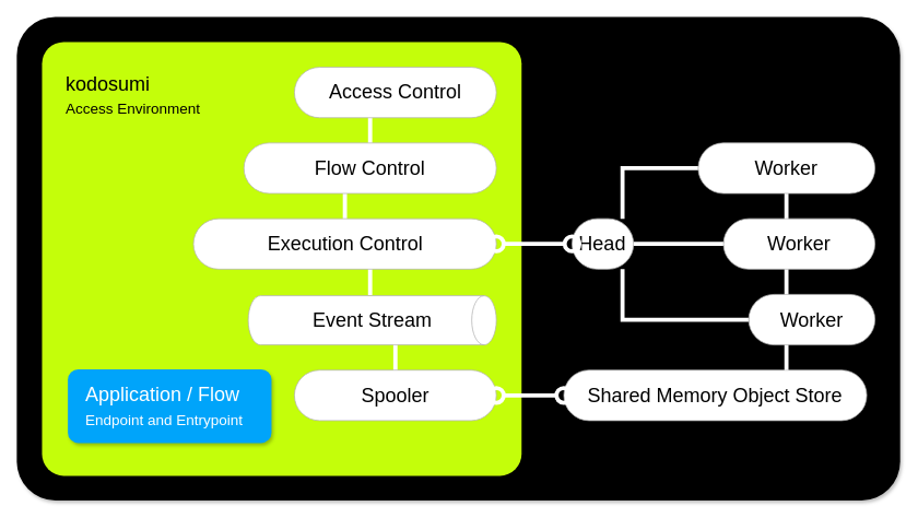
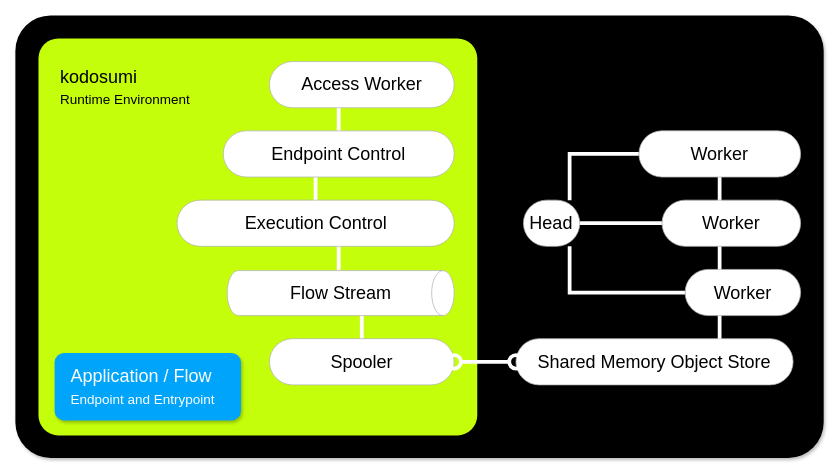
- <mxCell id="13" value="Access Control" style="rounded=1;whiteSpace=wrap;html=1;verticalAlign=middle;spacing=0;fontSize=24;align=center;strokeColor=#B3B3B3;arcSize=50;fontFamily=Helvetica;fontColor=default;fillColor=default;strokeWidth=1;" vertex="1" parent="1"><mxGeometry x="358.718" y="81.585" width="246.341" height="61.585" as="geometry" /></mxCell>
+ <mxCell id="13" value="Access Worker" style="rounded=1;whiteSpace=wrap;html=1;verticalAlign=middle;spacing=0;fontSize=24;align=center;strokeColor=#B3B3B3;arcSize=50;fontFamily=Helvetica;fontColor=default;fillColor=default;strokeWidth=1;" vertex="1" parent="1"><mxGeometry x="358.718" y="81.585" width="246.341" height="61.585" as="geometry" /></mxCell>
- <mxCell id="16" value="&lt;div&gt;&lt;span style=&quot;background-color: transparent;&quot;&gt;&lt;font&gt;kodosumi&lt;br&gt;&lt;/font&gt;&lt;font style=&quot;font-size: 18px;&quot;&gt;Access Environment&lt;/font&gt;&lt;/span&gt;&lt;/div&gt;" style="rounded=1;whiteSpace=wrap;html=1;align=left;spacingLeft=0;arcSize=15;spacingRight=0;strokeColor=none;fillColor=none;verticalAlign=middle;spacing=8;fontColor=#000000;fontSize=24;shadow=1;" vertex="1" parent="1"><mxGeometry x="72.347" y="70.002" width="338.718" height="92.377" as="geometry" /></mxCell>
+ <mxCell id="16" value="&lt;div&gt;&lt;span style=&quot;background-color: transparent;&quot;&gt;&lt;font&gt;kodosumi&lt;br&gt;&lt;/font&gt;&lt;font style=&quot;font-size: 18px;&quot;&gt;Runtime Environment&lt;/font&gt;&lt;/span&gt;&lt;/div&gt;" style="rounded=1;whiteSpace=wrap;html=1;align=left;spacingLeft=0;arcSize=15;spacingRight=0;strokeColor=none;fillColor=none;verticalAlign=middle;spacing=8;fontColor=#000000;fontSize=24;shadow=1;" vertex="1" parent="1"><mxGeometry x="72.347" y="70.002" width="338.718" height="92.377" as="geometry" /></mxCell>
- <mxCell id="15" value="Flow Control" style="rounded=1;whiteSpace=wrap;html=1;verticalAlign=middle;spacing=0;fontSize=24;align=center;strokeColor=#B3B3B3;arcSize=50;fontFamily=Helvetica;fontColor=default;fillColor=default;strokeWidth=1;" vertex="1" parent="1"><mxGeometry x="297.133" y="173.961" width="307.926" height="61.585" as="geometry" /></mxCell>
+ <mxCell id="15" value="Endpoint Control" style="rounded=1;whiteSpace=wrap;html=1;verticalAlign=middle;spacing=0;fontSize=24;align=center;strokeColor=#B3B3B3;arcSize=50;fontFamily=Helvetica;fontColor=default;fillColor=default;strokeWidth=1;" vertex="1" parent="1"><mxGeometry x="297.133" y="173.961" width="307.926" height="61.585" as="geometry" /></mxCell>
- <mxCell id="18" value="" style="endArrow=oval;html=1;rounded=0;edgeStyle=orthogonalEdgeStyle;strokeWidth=5;startFill=0;strokeColor=#FFFFFF;align=center;verticalAlign=middle;fontFamily=Helvetica;fontSize=24;fontColor=default;labelBackgroundColor=default;startArrow=oval;startSize=18;endFill=0;endSize=18;" edge="1" parent="1" source="14" target="5"><mxGeometry width="50" height="50" relative="1" as="geometry"><mxPoint x="789.814" y="297.13" as="sourcePoint" /><mxPoint x="882.192" y="235.546" as="targetPoint" /><Array as="points" /></mxGeometry></mxCell>
- <mxCell id="26" value="Event Stream" style="text;html=1;align=center;verticalAlign=middle;whiteSpace=wrap;rounded=0;fontSize=24;" vertex="1" parent="1"><mxGeometry x="363.72" y="375.3" width="180" height="30" as="geometry" /></mxCell>
+ <mxCell id="26" value="Flow Stream" style="text;html=1;align=center;verticalAlign=middle;whiteSpace=wrap;rounded=0;fontSize=24;" vertex="1" parent="1"><mxGeometry x="363.72" y="375.3" width="180" height="30" as="geometry" /></mxCell>
- <mxCell id="19" value="Application / Flow&lt;div&gt;&lt;span style=&quot;background-color: transparent; color: light-dark(rgb(255, 255, 255), rgb(18, 18, 18));&quot;&gt;&lt;font style=&quot;font-size: 18px;&quot;&gt;Endpoint and Entrypoint&lt;/font&gt;&lt;/span&gt;&lt;/div&gt;" style="rounded=1;whiteSpace=wrap;html=1;align=left;spacingLeft=14;arcSize=14;spacingRight=0;strokeColor=none;fillColor=light-dark(#00A4FA,#EDEDED);verticalAlign=middle;spacing=8;fontColor=#FFFFFF;fontSize=24;shadow=1;" vertex="1" parent="1"><mxGeometry x="82.35" y="450" width="248.41" height="90" as="geometry" /></mxCell>
+ <mxCell id="19" value="Application / Flow&lt;div&gt;&lt;span style=&quot;background-color: transparent; color: light-dark(rgb(255, 255, 255), rgb(18, 18, 18));&quot;&gt;&lt;font style=&quot;font-size: 18px;&quot;&gt;Endpoint and Entrypoint&lt;/font&gt;&lt;/span&gt;&lt;/div&gt;" style="rounded=1;whiteSpace=wrap;html=1;align=left;spacingLeft=14;arcSize=14;spacingRight=0;strokeColor=none;fillColor=light-dark(#00A4FA,#EDEDED);verticalAlign=middle;spacing=8;fontColor=#FFFFFF;fontSize=24;shadow=1;" vertex="1" parent="1"><mxGeometry x="72.35" y="470" width="248.41" height="90" as="geometry" /></mxCell>
